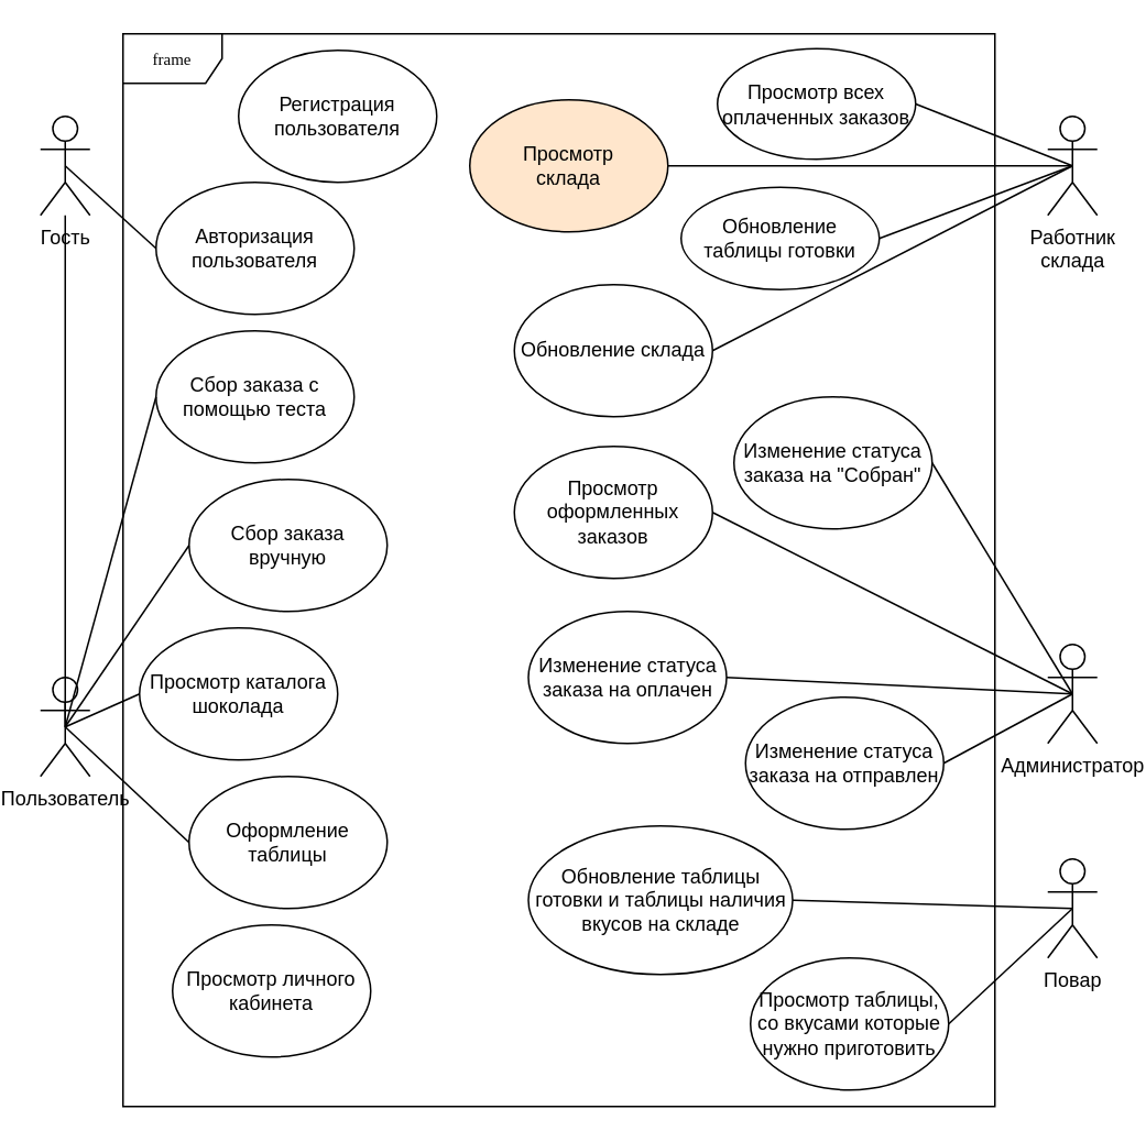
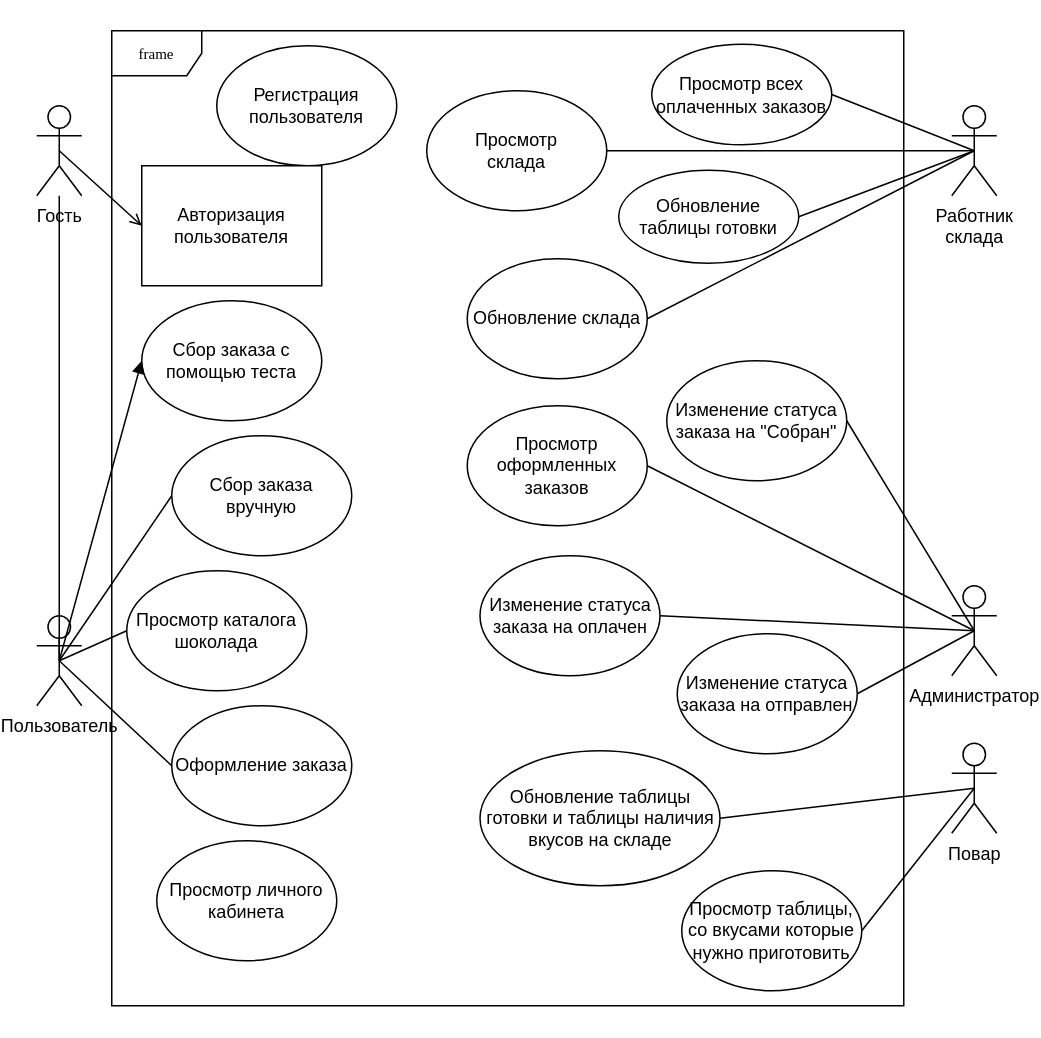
- <mxCell id="18" value="Просмотр &lt;br&gt;склада" style="ellipse;whiteSpace=wrap;html=1;fillColor=#ffe6cc;" vertex="1" parent="1"><mxGeometry x="280" y="60" width="120" height="80" as="geometry" /></mxCell>
+ <mxCell id="18" value="Просмотр &lt;br&gt;склада" style="ellipse;whiteSpace=wrap;html=1;" vertex="1" parent="1"><mxGeometry x="280" y="60" width="120" height="80" as="geometry" /></mxCell>
- <mxCell id="26" value="" style="endArrow=none;html=1;rounded=0;entryX=0;entryY=0.5;entryDx=0;entryDy=0;exitX=0.5;exitY=0.5;exitDx=0;exitDy=0;exitPerimeter=0;" edge="1" parent="1" source="3" target="9"><mxGeometry width="50" height="50" relative="1" as="geometry"><mxPoint x="53" y="152" as="sourcePoint" /><mxPoint x="103" y="102" as="targetPoint" /></mxGeometry></mxCell>
+ <mxCell id="26" value="" style="endArrow=open;html=1;rounded=0;entryX=0;entryY=0.5;entryDx=0;entryDy=0;exitX=0.5;exitY=0.5;exitDx=0;exitDy=0;exitPerimeter=0;" edge="1" parent="1" source="3" target="9"><mxGeometry width="50" height="50" relative="1" as="geometry"><mxPoint x="53" y="152" as="sourcePoint" /><mxPoint x="103" y="102" as="targetPoint" /></mxGeometry></mxCell>
- <mxCell id="9" value="Авторизация&lt;br&gt;пользователя" style="ellipse;whiteSpace=wrap;html=1;" vertex="1" parent="1"><mxGeometry x="90" y="110" width="120" height="80" as="geometry" /></mxCell>
+ <mxCell id="9" value="Авторизация&lt;br&gt;пользователя" style="whiteSpace=wrap;html=1;rounded=0;" vertex="1" parent="1"><mxGeometry x="90" y="110" width="120" height="80" as="geometry" /></mxCell>
- <mxCell id="27" value="" style="endArrow=none;html=1;rounded=0;entryX=0;entryY=0.5;entryDx=0;entryDy=0;exitX=0.5;exitY=0.5;exitDx=0;exitDy=0;exitPerimeter=0;" edge="1" parent="1" source="4" target="10"><mxGeometry width="50" height="50" relative="1" as="geometry"><mxPoint x="50" y="366" as="sourcePoint" /><mxPoint x="100" y="316" as="targetPoint" /></mxGeometry></mxCell>
+ <mxCell id="27" value="" style="endArrow=block;html=1;rounded=0;entryX=0;entryY=0.5;entryDx=0;entryDy=0;exitX=0.5;exitY=0.5;exitDx=0;exitDy=0;exitPerimeter=0;" edge="1" parent="1" source="4" target="10"><mxGeometry width="50" height="50" relative="1" as="geometry"><mxPoint x="50" y="366" as="sourcePoint" /><mxPoint x="100" y="316" as="targetPoint" /></mxGeometry></mxCell>
- <mxCell id="13" value="Оформление таблицы" style="ellipse;whiteSpace=wrap;html=1;" vertex="1" parent="1"><mxGeometry x="110" y="470" width="120" height="80" as="geometry" /></mxCell>
+ <mxCell id="13" value="Оформление заказа" style="ellipse;whiteSpace=wrap;html=1;" vertex="1" parent="1"><mxGeometry x="110" y="470" width="120" height="80" as="geometry" /></mxCell>
- <mxCell id="5" value="Повар" style="shape=umlActor;verticalLabelPosition=bottom;verticalAlign=top;html=1;outlineConnect=0;" vertex="1" parent="1"><mxGeometry x="630" y="520" width="30" height="60" as="geometry" /></mxCell>
+ <mxCell id="5" value="Повар" style="shape=umlActor;verticalLabelPosition=bottom;verticalAlign=top;html=1;outlineConnect=0;" vertex="1" parent="1"><mxGeometry x="630" y="495" width="30" height="60" as="geometry" /></mxCell>
